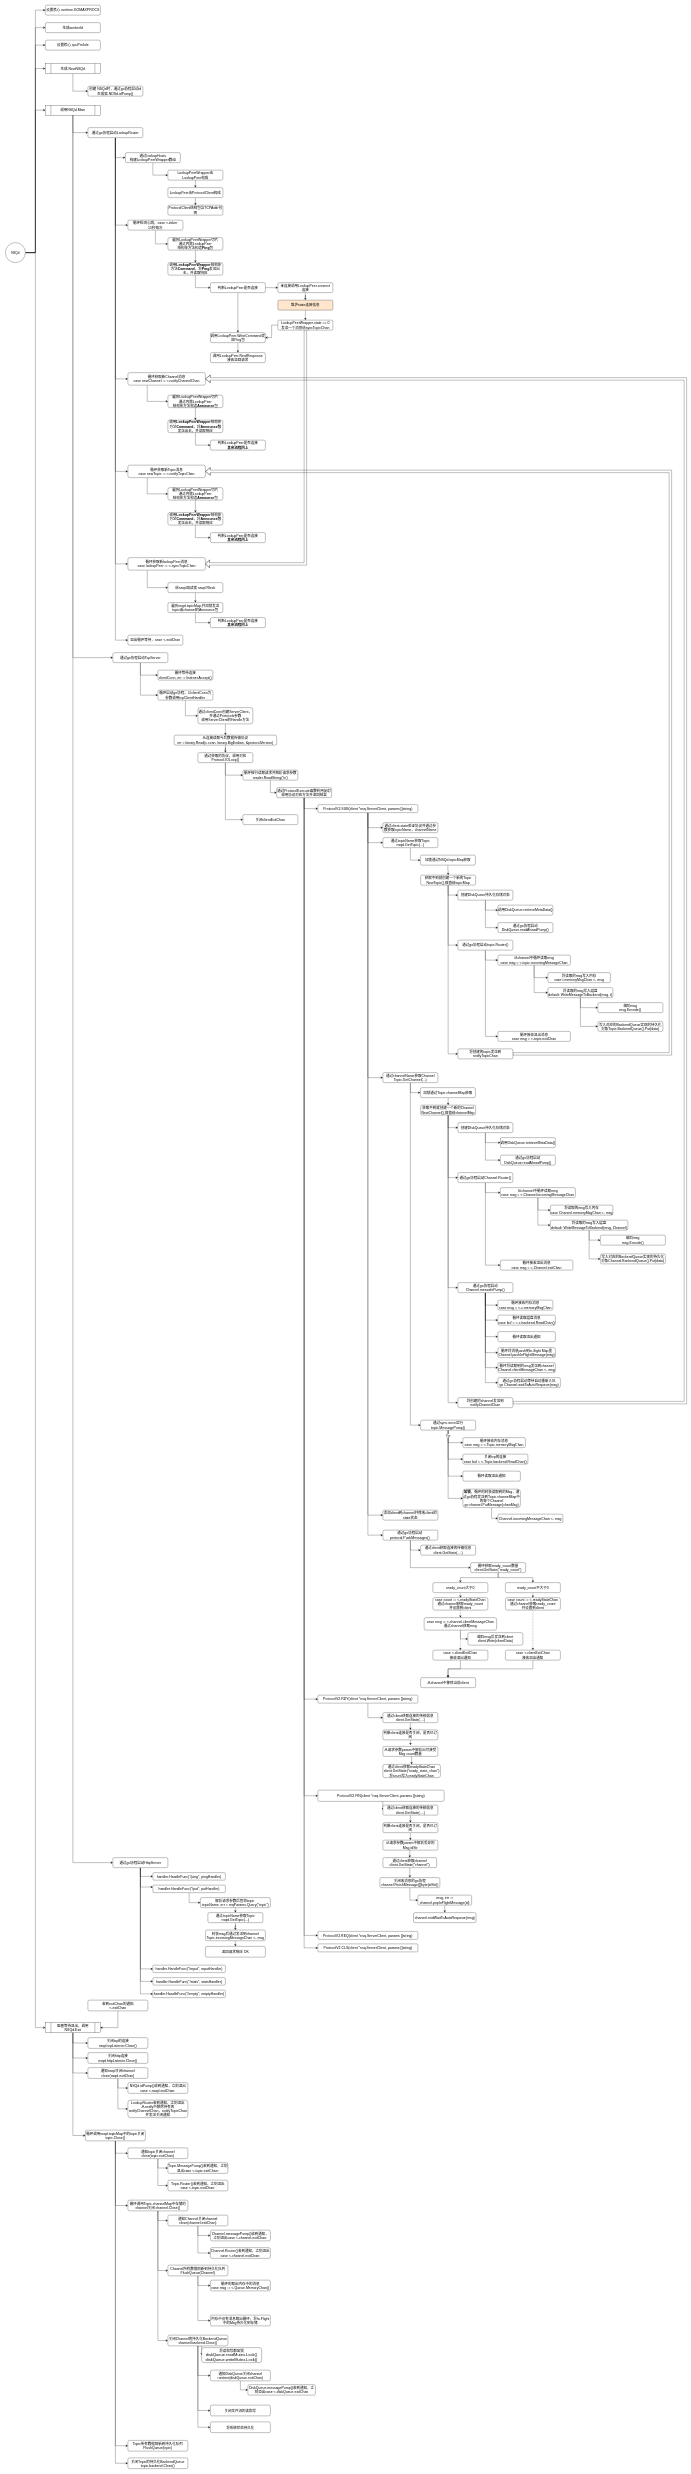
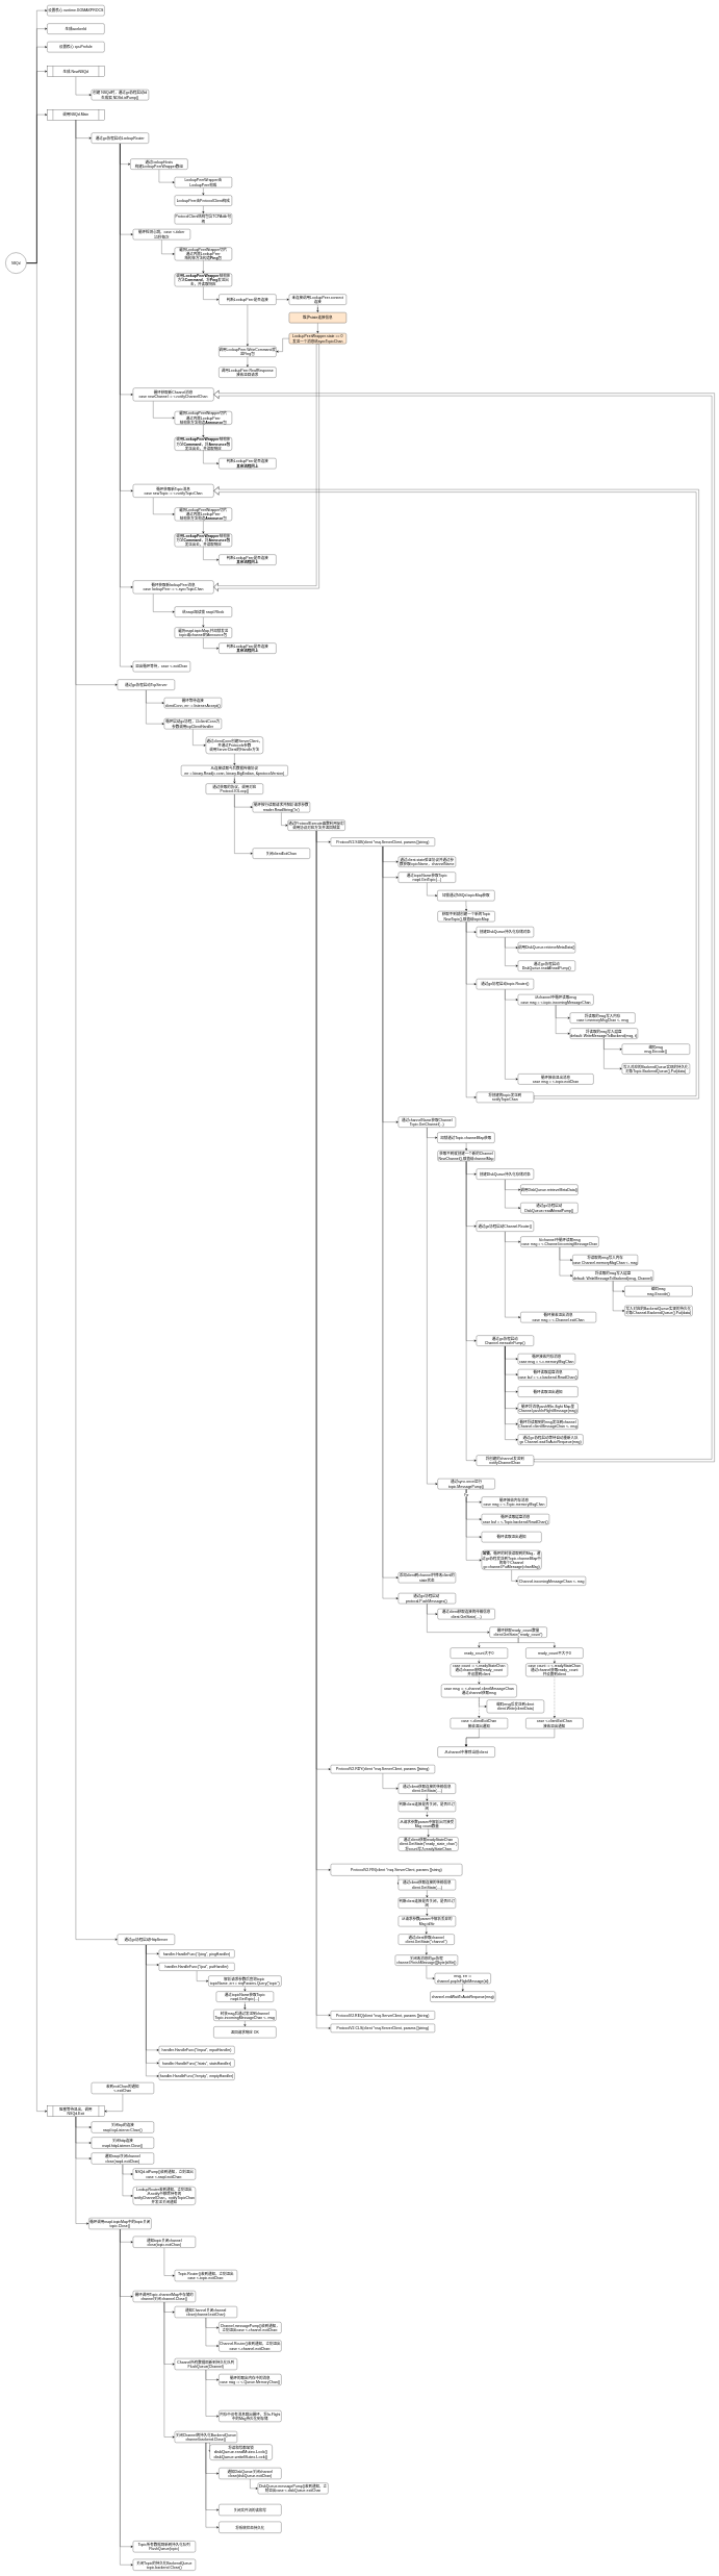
- <mxCell id="72" value="&lt;span style=&quot;font-size: 14px&quot;&gt;LookupPeerWrapper.state == 0&lt;br&gt;&lt;/span&gt;&lt;span style=&quot;font-size: 14px&quot;&gt;发送一个消息给syncTopicChan&lt;br&gt;&lt;/span&gt;" style="rounded=1;whiteSpace=wrap;html=1;" parent="1" vertex="1"><mxGeometry x="1110" y="1280" width="220" height="40" as="geometry" /></mxCell>
+ <mxCell id="72" value="&lt;span style=&quot;font-size: 14px&quot;&gt;LookupPeerWrapper.state == 0&lt;br&gt;&lt;/span&gt;&lt;span style=&quot;font-size: 14px&quot;&gt;发送一个消息给syncTopicChan&lt;br&gt;&lt;/span&gt;" style="rounded=1;whiteSpace=wrap;html=1;fillColor=#ffe6cc;" parent="1" vertex="1"><mxGeometry x="1110" y="1280" width="220" height="40" as="geometry" /></mxCell>
- <mxCell id="201" value="&lt;span style=&quot;font-size: 14px&quot;&gt;关闭tcp的连接&lt;/span&gt;&lt;br&gt;&lt;span style=&quot;font-size: 14px&quot;&gt;case buf = &amp;lt;-Topic.backend.ReadChan()&lt;/span&gt;" style="rounded=1;whiteSpace=wrap;html=1;" parent="1" vertex="1"><mxGeometry x="1850" y="5816" width="260" height="40" as="geometry" /></mxCell>
+ <mxCell id="201" value="&lt;span style=&quot;font-size: 14px&quot;&gt;循环读取磁盘消息&lt;/span&gt;&lt;br&gt;&lt;span style=&quot;font-size: 14px&quot;&gt;case buf = &amp;lt;-Topic.backend.ReadChan()&lt;/span&gt;" style="rounded=1;whiteSpace=wrap;html=1;" parent="1" vertex="1"><mxGeometry x="1850" y="5816" width="260" height="40" as="geometry" /></mxCell>
- <mxCell id="275" style="edgeStyle=orthogonalEdgeStyle;rounded=0;orthogonalLoop=1;jettySize=auto;html=1;exitX=0.5;exitY=1;exitDx=0;exitDy=0;entryX=0;entryY=0.5;entryDx=0;entryDy=0;" edge="1" parent="1" source="277" target="284"><mxGeometry relative="1" as="geometry" /></mxCell>
- <mxCell id="284" value="&lt;font style=&quot;font-size: 14px&quot;&gt;Topic.MessagePump()收到通知，立刻退出case &amp;lt;-topic.exitChan:&lt;/font&gt;" style="rounded=1;whiteSpace=wrap;html=1;" vertex="1" parent="1"><mxGeometry x="670" y="8650" width="240" height="43" as="geometry" /></mxCell>
- <mxCell id="302" value="&lt;span style=&quot;font-size: 14px&quot;&gt;通知DiskQueue关闭channel&lt;/span&gt;&lt;br&gt;&lt;span style=&quot;font-size: 14px&quot;&gt;runtime(diskQueue.exitChan)&lt;/span&gt;" style="rounded=1;whiteSpace=wrap;html=1;" vertex="1" parent="1"><mxGeometry x="840" y="9480" width="240" height="43" as="geometry" /></mxCell>
+ <mxCell id="302" value="&lt;span style=&quot;font-size: 14px&quot;&gt;通知DiskQueue关闭channel&lt;/span&gt;&lt;br&gt;&lt;span style=&quot;font-size: 14px&quot;&gt;close(diskQueue.exitChan)&lt;/span&gt;" style="rounded=1;whiteSpace=wrap;html=1;" vertex="1" parent="1"><mxGeometry x="840" y="9480" width="240" height="43" as="geometry" /></mxCell>
